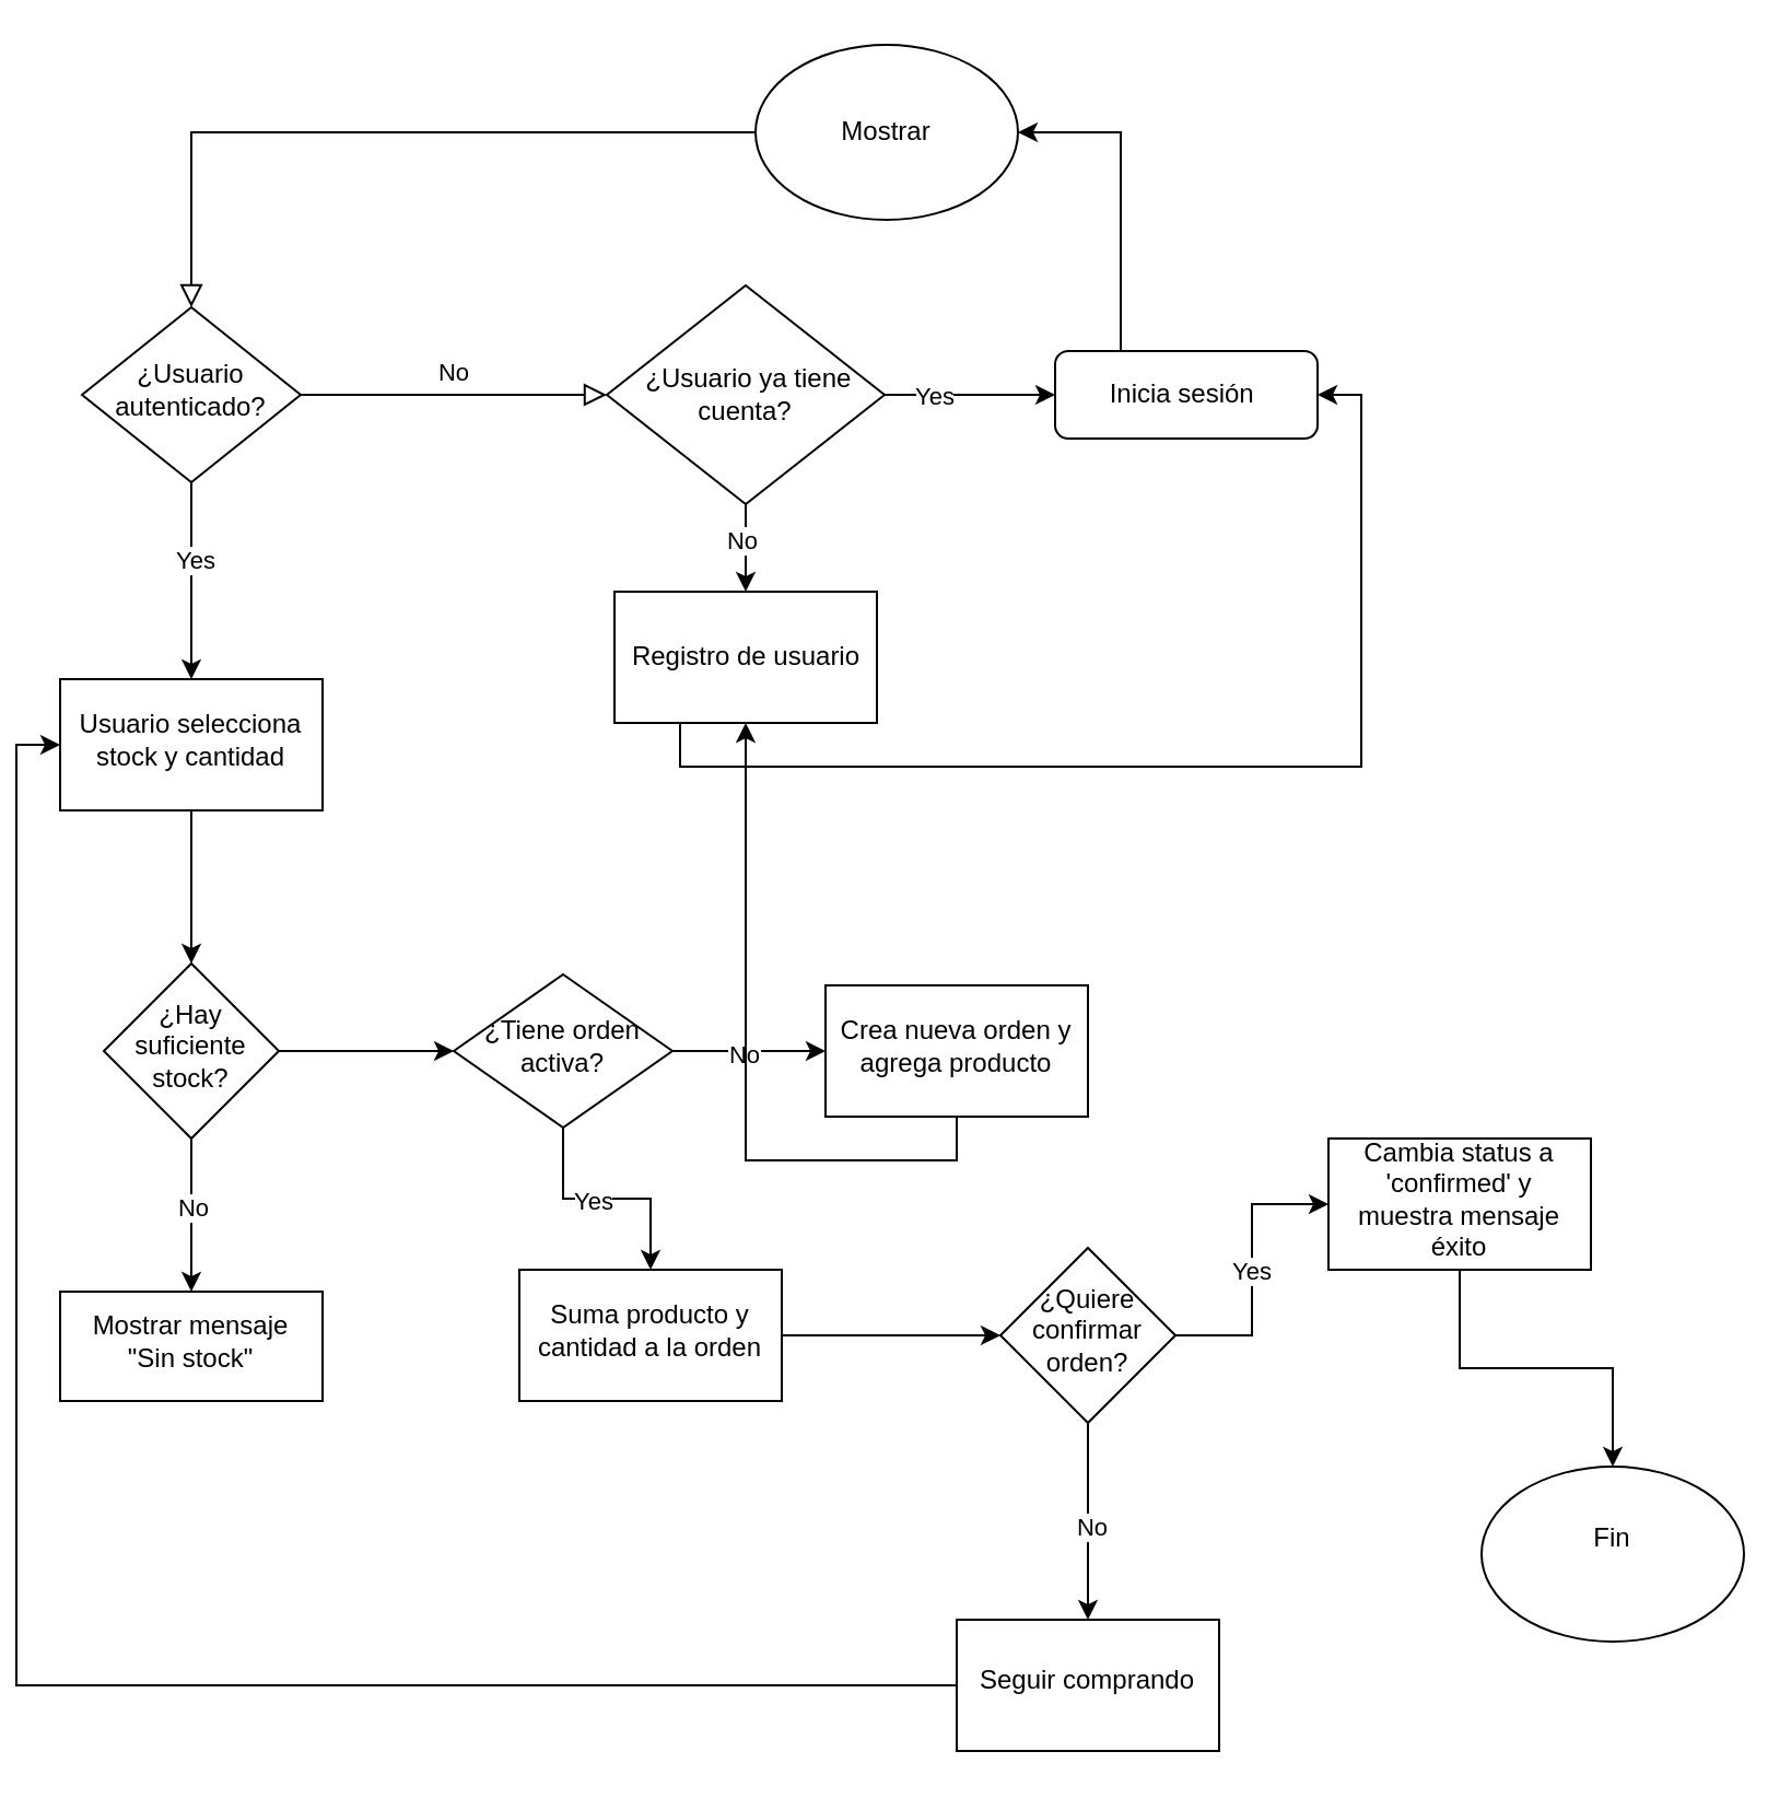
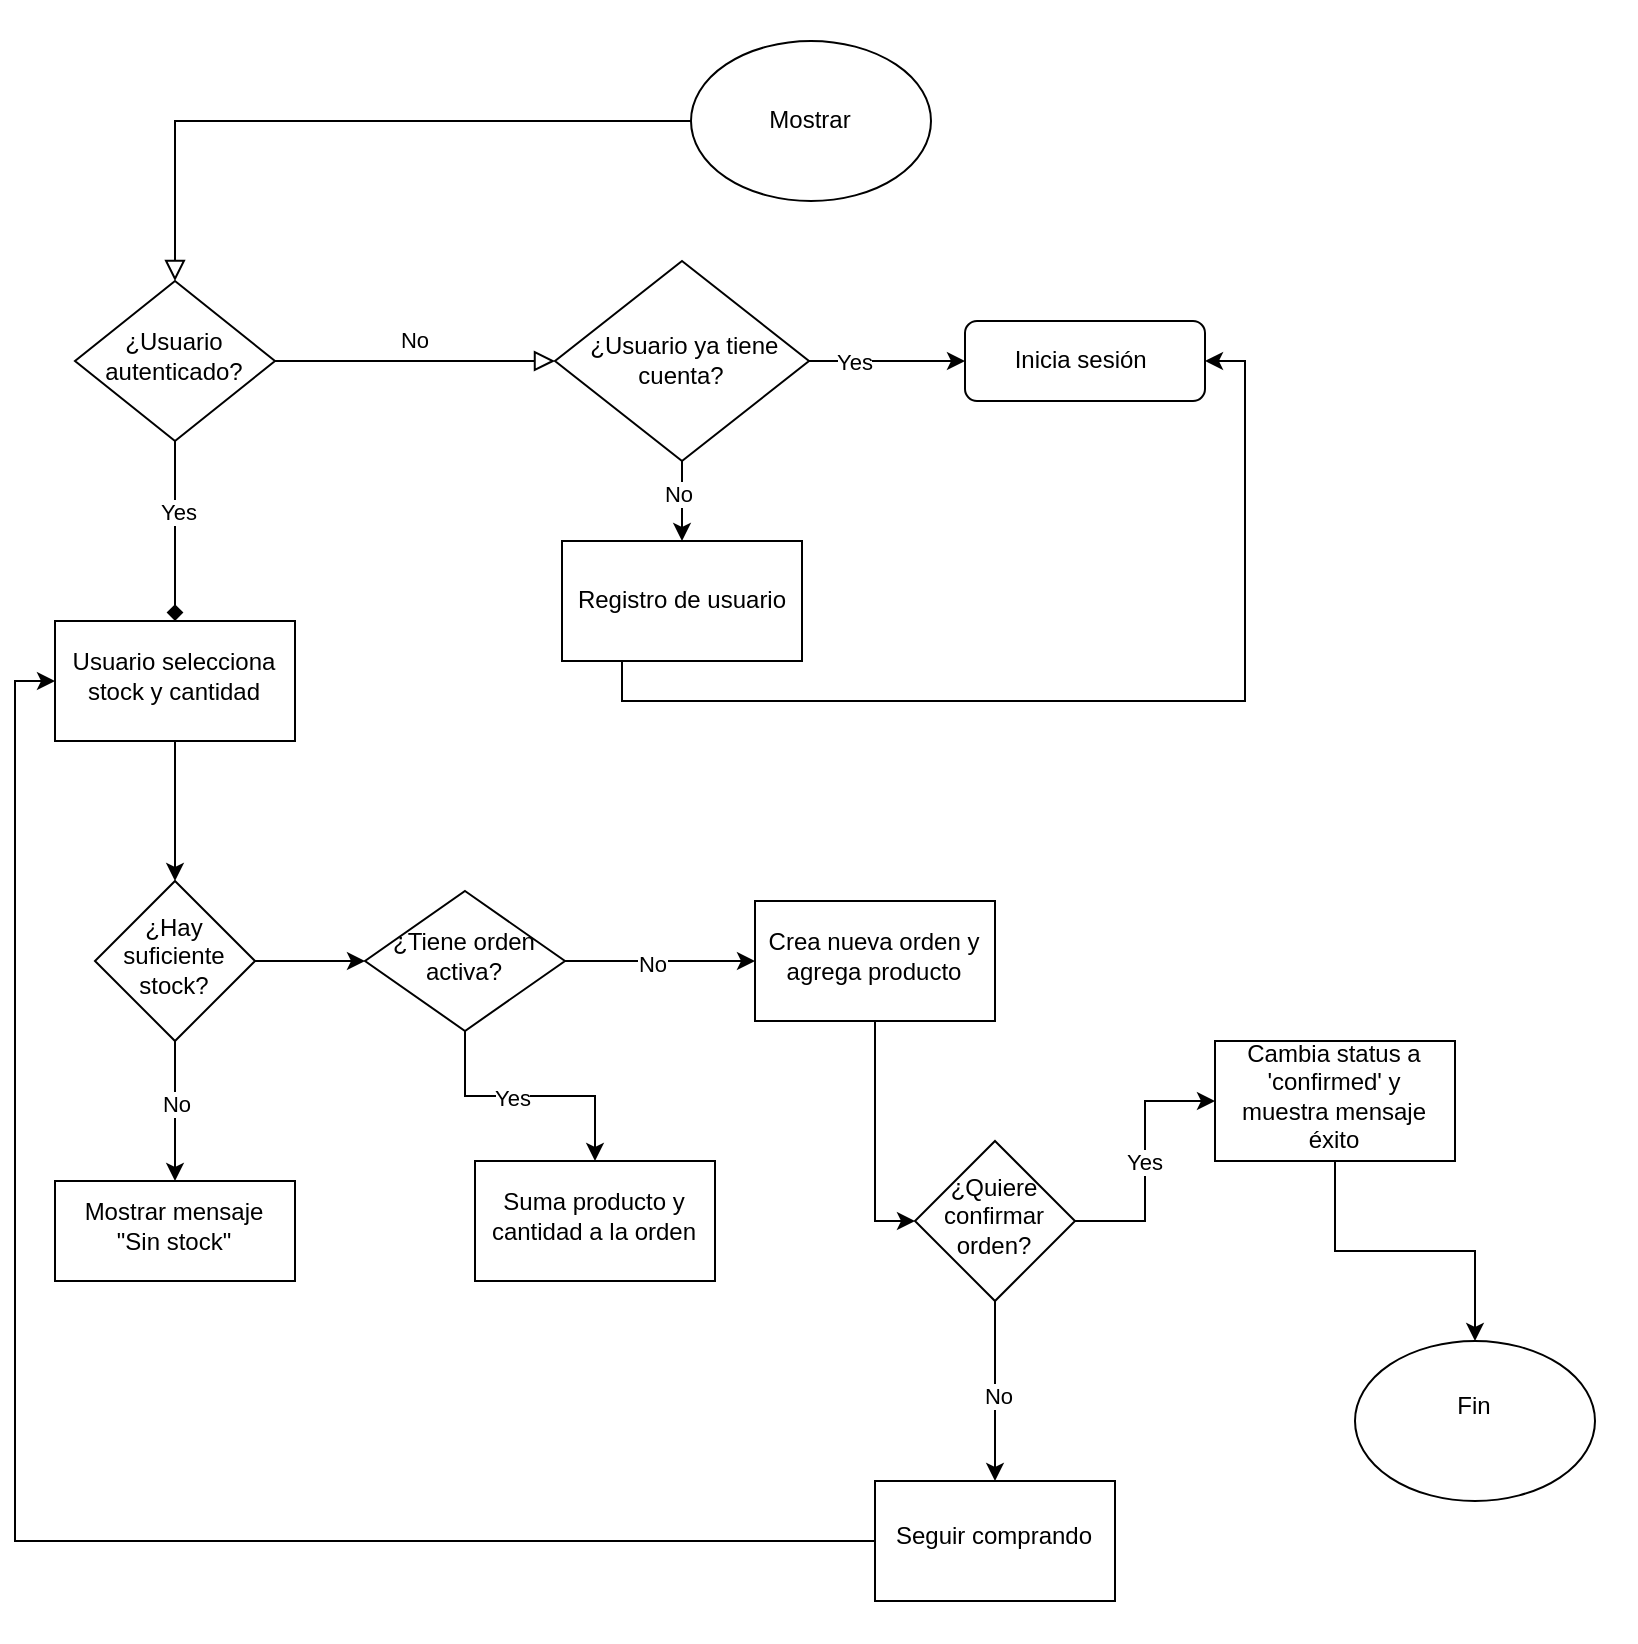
- <mxCell id="13" style="edgeStyle=orthogonalEdgeStyle;rounded=0;orthogonalLoop=1;jettySize=auto;html=1;exitX=0.25;exitY=0;exitDx=0;exitDy=0;entryX=1;entryY=0.5;entryDx=0;entryDy=0;" edge="1" parent="1" source="14" target="12"><mxGeometry relative="1" as="geometry" /></mxCell>
- <mxCell id="4" value="" style="edgeStyle=orthogonalEdgeStyle;rounded=0;orthogonalLoop=1;jettySize=auto;html=1;" edge="1" parent="1" source="6" target="18"><mxGeometry relative="1" as="geometry" /></mxCell>
+ <mxCell id="4" value="" style="edgeStyle=orthogonalEdgeStyle;rounded=0;orthogonalLoop=1;jettySize=auto;html=1;endArrow=diamond;" edge="1" parent="1" source="6" target="18"><mxGeometry relative="1" as="geometry" /></mxCell>
- <mxCell id="28" value="¿Tiene orden activa?" style="rhombus;whiteSpace=wrap;html=1;shadow=0;strokeWidth=1;spacing=6;spacingTop=-4;" vertex="1" parent="1"><mxGeometry x="200" y="445" width="100" height="70" as="geometry" /></mxCell>
+ <mxCell id="28" value="¿Tiene orden activa?" style="rhombus;whiteSpace=wrap;html=1;shadow=0;strokeWidth=1;spacing=6;spacingTop=-4;" vertex="1" parent="1"><mxGeometry x="175" y="445" width="100" height="70" as="geometry" /></mxCell>
- <mxCell id="31" style="edgeStyle=orthogonalEdgeStyle;rounded=0;orthogonalLoop=1;jettySize=auto;html=1;exitX=0.5;exitY=1;exitDx=0;exitDy=0;" edge="1" parent="1" source="32" target="16"><mxGeometry relative="1" as="geometry" /></mxCell>
+ <mxCell id="31" style="edgeStyle=orthogonalEdgeStyle;rounded=0;orthogonalLoop=1;jettySize=auto;html=1;exitX=0.5;exitY=1;exitDx=0;exitDy=0;entryX=0;entryY=0.5;entryDx=0;entryDy=0;" edge="1" parent="1" source="32" target="37"><mxGeometry relative="1" as="geometry" /></mxCell>
- <mxCell id="29" value="" style="edgeStyle=orthogonalEdgeStyle;rounded=0;orthogonalLoop=1;jettySize=auto;html=1;" edge="1" parent="1" source="30" target="37"><mxGeometry relative="1" as="geometry" /></mxCell>
